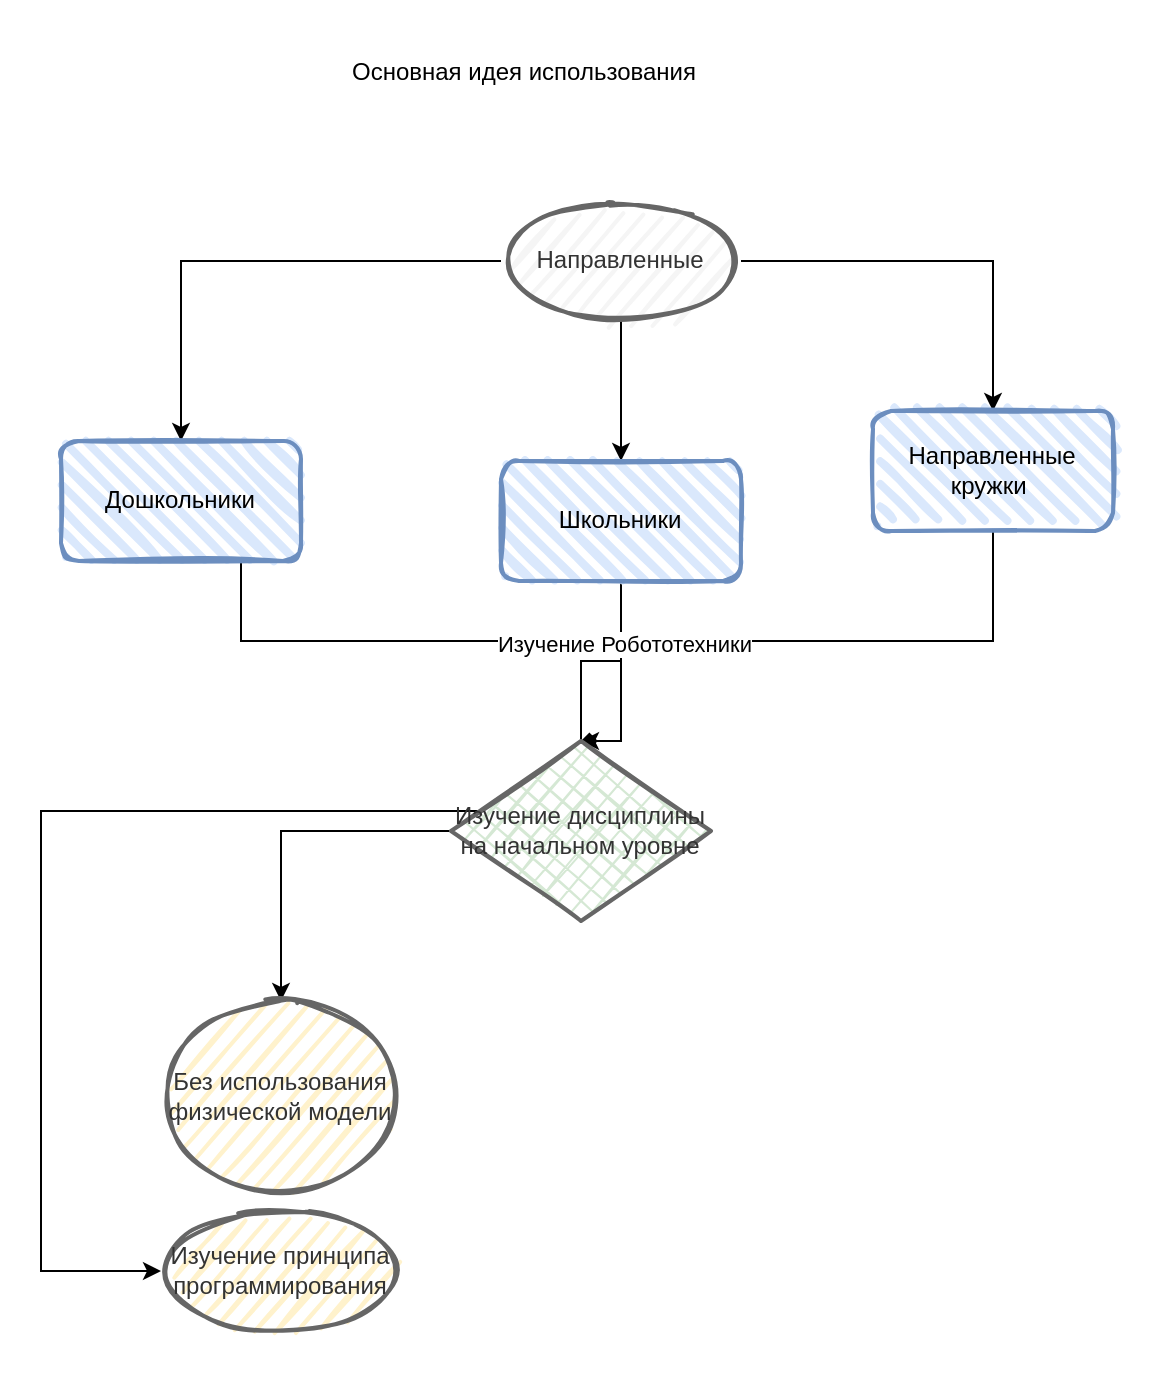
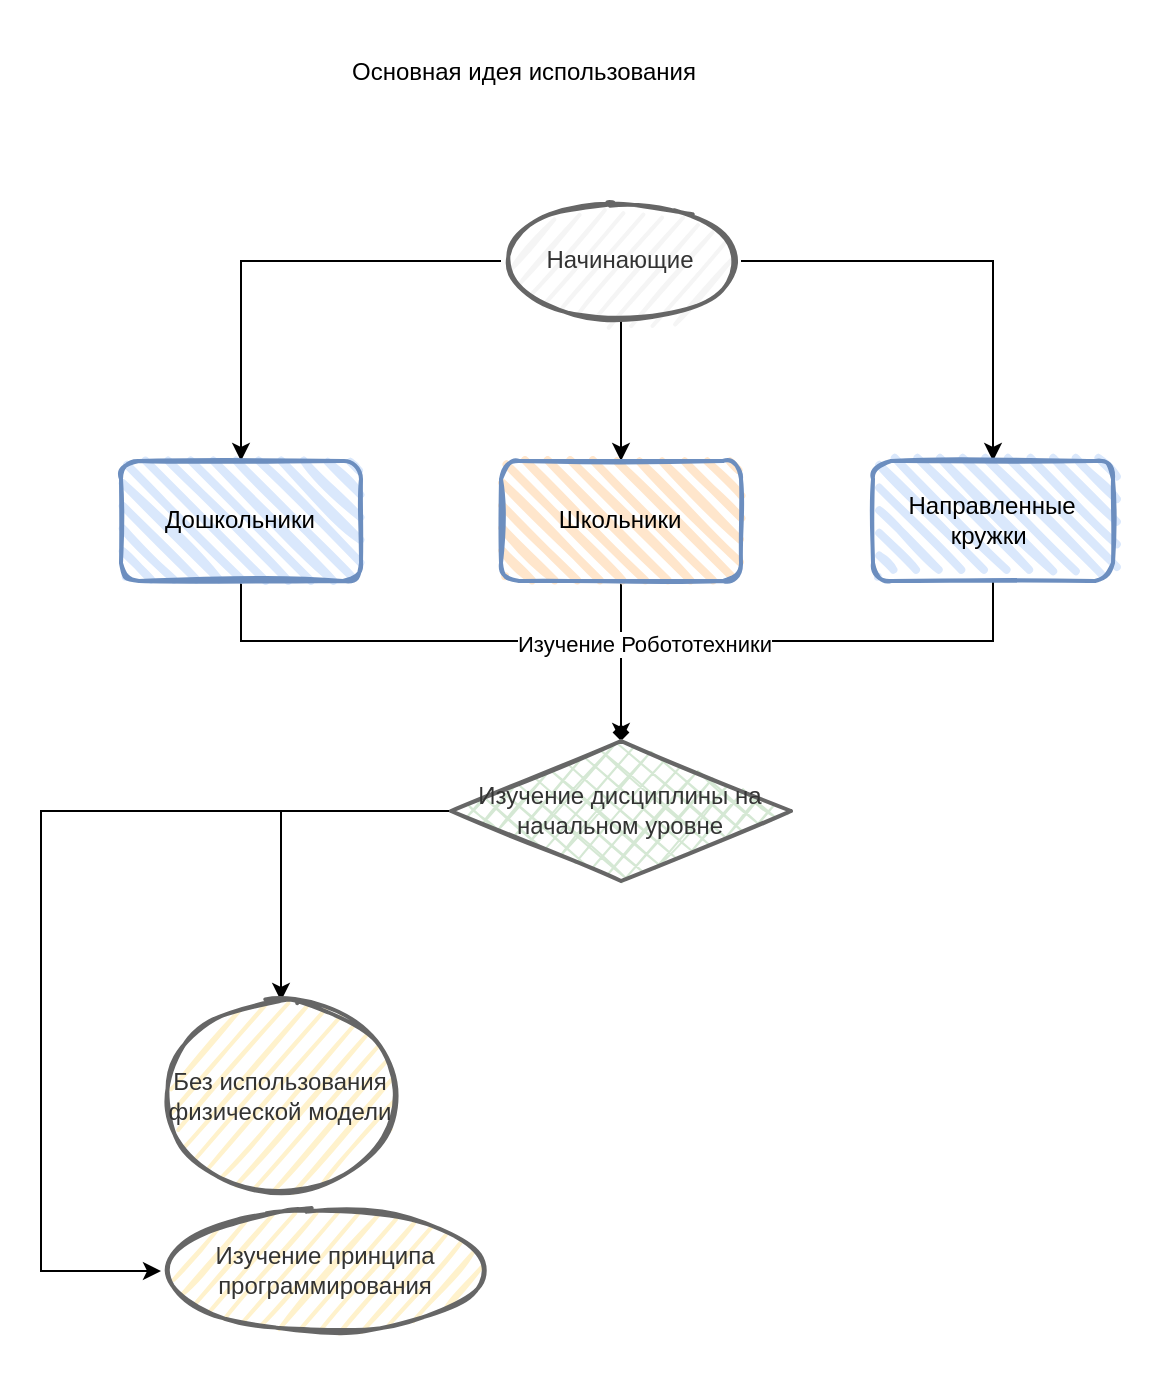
- <mxCell id="6" value="Направленные" style="ellipse;whiteSpace=wrap;html=1;strokeWidth=2;fillWeight=2;hachureGap=8;fillColor=#f5f5f5;fillStyle=dots;sketch=1;strokeColor=#666666;fontColor=#333333;" vertex="1" parent="1"><mxGeometry x="250" y="100" width="120" height="60" as="geometry" /></mxCell>
+ <mxCell id="6" value="Начинающие" style="ellipse;whiteSpace=wrap;html=1;strokeWidth=2;fillWeight=2;hachureGap=8;fillColor=#f5f5f5;fillStyle=dots;sketch=1;strokeColor=#666666;fontColor=#333333;" vertex="1" parent="1"><mxGeometry x="250" y="100" width="120" height="60" as="geometry" /></mxCell>
- <mxCell id="13" value="Направленные кружки&amp;nbsp;" style="rounded=1;whiteSpace=wrap;html=1;strokeWidth=2;fillWeight=4;hachureGap=8;hachureAngle=45;fillColor=#dae8fc;sketch=1;strokeColor=#6c8ebf;" vertex="1" parent="1"><mxGeometry x="436" y="205" width="120" height="60" as="geometry" /></mxCell>
+ <mxCell id="13" value="Направленные кружки&amp;nbsp;" style="rounded=1;whiteSpace=wrap;html=1;strokeWidth=2;fillWeight=4;hachureGap=8;hachureAngle=45;fillColor=#dae8fc;sketch=1;strokeColor=#6c8ebf;" vertex="1" parent="1"><mxGeometry x="436" y="230" width="120" height="60" as="geometry" /></mxCell>
- <mxCell id="10" value="Дошкольники" style="rounded=1;whiteSpace=wrap;html=1;strokeWidth=2;fillWeight=4;hachureGap=8;hachureAngle=45;fillColor=#dae8fc;sketch=1;strokeColor=#6c8ebf;" vertex="1" parent="1"><mxGeometry x="30" y="220" width="120" height="60" as="geometry" /></mxCell>
+ <mxCell id="10" value="Дошкольники" style="rounded=1;whiteSpace=wrap;html=1;strokeWidth=2;fillWeight=4;hachureGap=8;hachureAngle=45;fillColor=#dae8fc;sketch=1;strokeColor=#6c8ebf;" vertex="1" parent="1"><mxGeometry x="60" y="230" width="120" height="60" as="geometry" /></mxCell>
- <mxCell id="8" value="Школьники" style="rounded=1;whiteSpace=wrap;html=1;strokeWidth=2;fillWeight=4;hachureGap=8;hachureAngle=45;fillColor=#dae8fc;sketch=1;strokeColor=#6c8ebf;" vertex="1" parent="1"><mxGeometry x="250" y="230" width="120" height="60" as="geometry" /></mxCell>
+ <mxCell id="8" value="Школьники" style="rounded=1;whiteSpace=wrap;html=1;strokeWidth=2;fillWeight=4;hachureGap=8;hachureAngle=45;fillColor=#ffe6cc;sketch=1;strokeColor=#6c8ebf;" vertex="1" parent="1"><mxGeometry x="250" y="230" width="120" height="60" as="geometry" /></mxCell>
- <mxCell id="16" value="Изучение дисциплины на начальном уровне" style="rhombus;whiteSpace=wrap;html=1;strokeWidth=2;fillWeight=-1;hachureGap=8;fillStyle=cross-hatch;sketch=1;fillColor=#D5E8D4;fontColor=#333333;strokeColor=#666666;" vertex="1" parent="1"><mxGeometry x="225" y="370" width="130" height="90" as="geometry" /></mxCell>
+ <mxCell id="16" value="Изучение дисциплины на начальном уровне" style="rhombus;whiteSpace=wrap;html=1;strokeWidth=2;fillWeight=-1;hachureGap=8;fillStyle=cross-hatch;sketch=1;fillColor=#D5E8D4;fontColor=#333333;strokeColor=#666666;" vertex="1" parent="1"><mxGeometry x="225" y="370" width="170" height="70" as="geometry" /></mxCell>
- <mxCell id="18" value="Изучение принципа программирования" style="ellipse;whiteSpace=wrap;html=1;strokeWidth=2;fillWeight=2;hachureGap=8;fillColor=#FFF2CC;fillStyle=dots;sketch=1;strokeColor=#666666;fontColor=#333333;" vertex="1" parent="1"><mxGeometry x="80" y="605" width="120" height="60" as="geometry" /></mxCell>
+ <mxCell id="18" value="Изучение принципа программирования" style="ellipse;whiteSpace=wrap;html=1;strokeWidth=2;fillWeight=2;hachureGap=8;fillColor=#FFF2CC;fillStyle=dots;sketch=1;strokeColor=#666666;fontColor=#333333;" vertex="1" parent="1"><mxGeometry x="80" y="605" width="165" height="60" as="geometry" /></mxCell>
